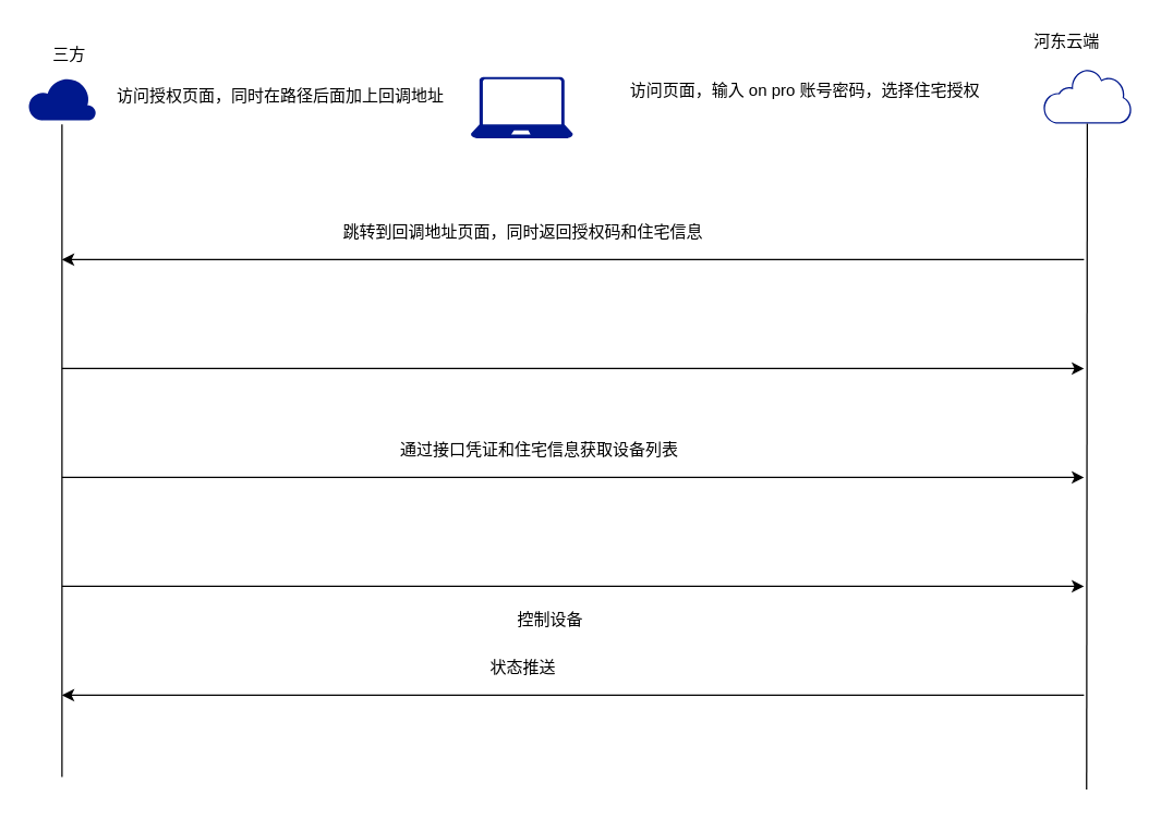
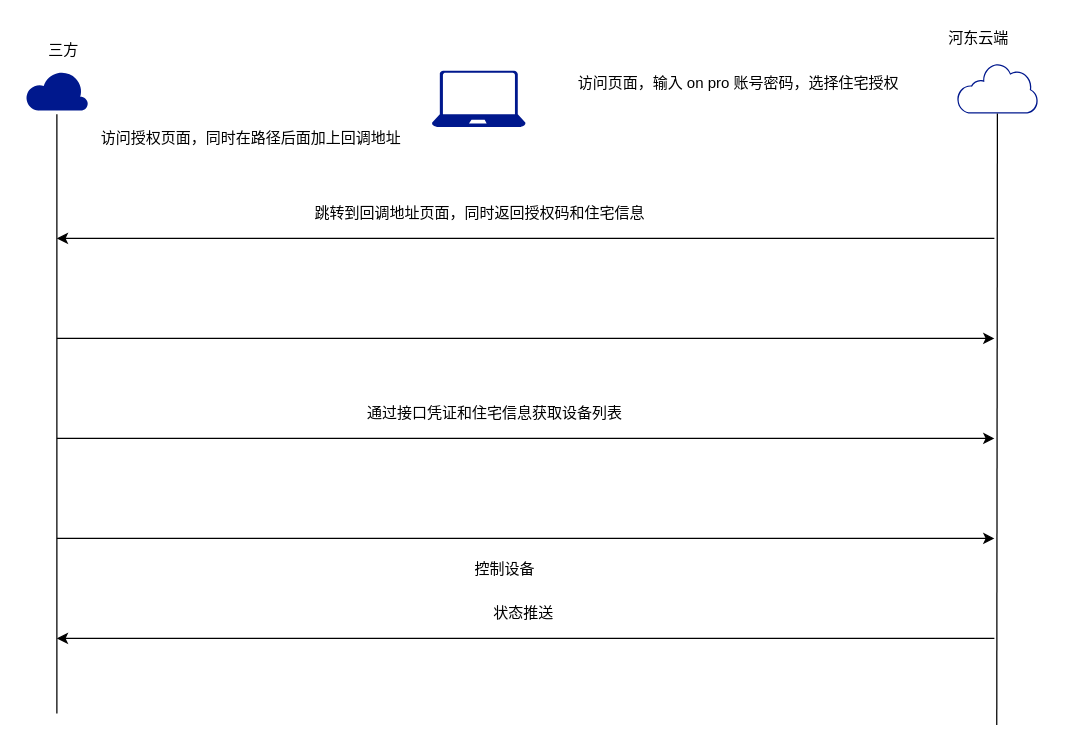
- <mxCell id="5" value="访问授权页面，同时在路径后面加上回调地址" style="text;html=1;align=center;verticalAlign=middle;resizable=0;points=[];autosize=1;strokeColor=none;fillColor=none;" vertex="1" parent="1"><mxGeometry x="75" y="60" width="260" height="20" as="geometry" /></mxCell>
+ <mxCell id="5" value="访问授权页面，同时在路径后面加上回调地址" style="text;html=1;align=center;verticalAlign=middle;resizable=0;points=[];autosize=1;strokeColor=none;fillColor=none;" vertex="1" parent="1"><mxGeometry x="70" y="100" width="260" height="20" as="geometry" /></mxCell>
- <mxCell id="11" value="状态推送" style="text;html=1;align=center;verticalAlign=middle;resizable=0;points=[];autosize=1;strokeColor=none;fillColor=none;" vertex="1" parent="1"><mxGeometry x="352.5" y="480" width="60" height="20" as="geometry" /></mxCell>
+ <mxCell id="11" value="状态推送" style="text;html=1;align=center;verticalAlign=middle;resizable=0;points=[];autosize=1;strokeColor=none;fillColor=none;" vertex="1" parent="1"><mxGeometry x="387.5" y="480" width="60" height="20" as="geometry" /></mxCell>
